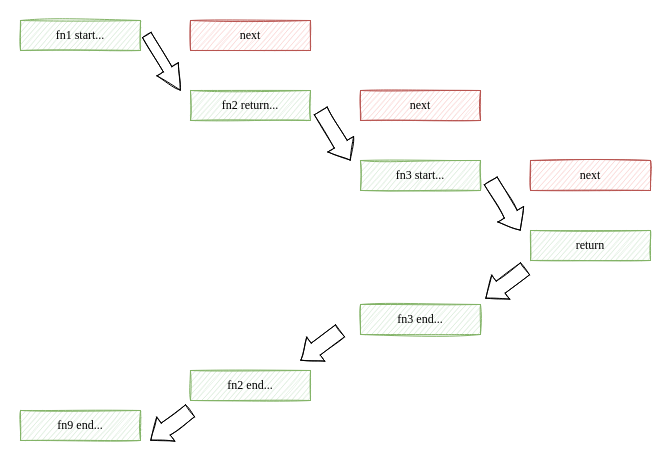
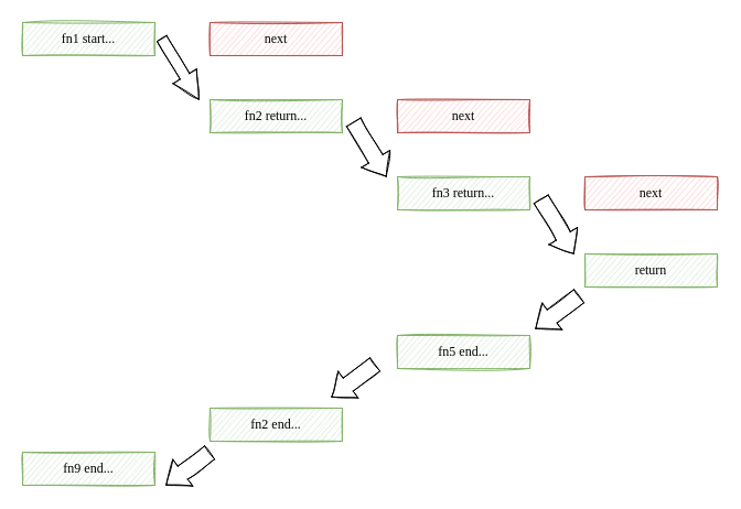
- <mxCell id="6" value="fn3 start..." style="rounded=0;whiteSpace=wrap;html=1;fontFamily=Comic Sans MS;sketch=1;fillColor=#d5e8d4;strokeColor=#82b366;" vertex="1" parent="1"><mxGeometry x="360" y="160" width="120" height="30" as="geometry" /></mxCell>
+ <mxCell id="6" value="fn3 return..." style="rounded=0;whiteSpace=wrap;html=1;fontFamily=Comic Sans MS;sketch=1;fillColor=#d5e8d4;strokeColor=#82b366;" vertex="1" parent="1"><mxGeometry x="360" y="160" width="120" height="30" as="geometry" /></mxCell>
- <mxCell id="9" value="fn3 end..." style="rounded=0;whiteSpace=wrap;html=1;fontFamily=Comic Sans MS;sketch=1;fillColor=#d5e8d4;strokeColor=#82b366;" vertex="1" parent="1"><mxGeometry x="360" y="304" width="120" height="30" as="geometry" /></mxCell>
+ <mxCell id="9" value="fn5 end..." style="rounded=0;whiteSpace=wrap;html=1;fontFamily=Comic Sans MS;sketch=1;fillColor=#d5e8d4;strokeColor=#82b366;" vertex="1" parent="1"><mxGeometry x="360" y="304" width="120" height="30" as="geometry" /></mxCell>
